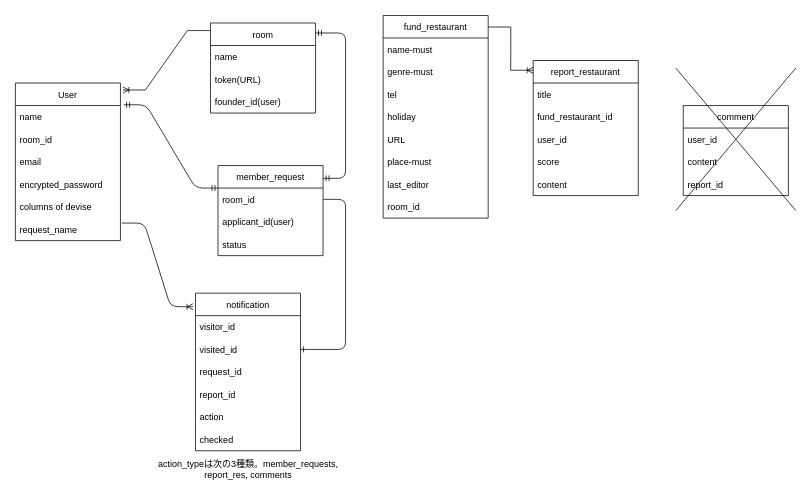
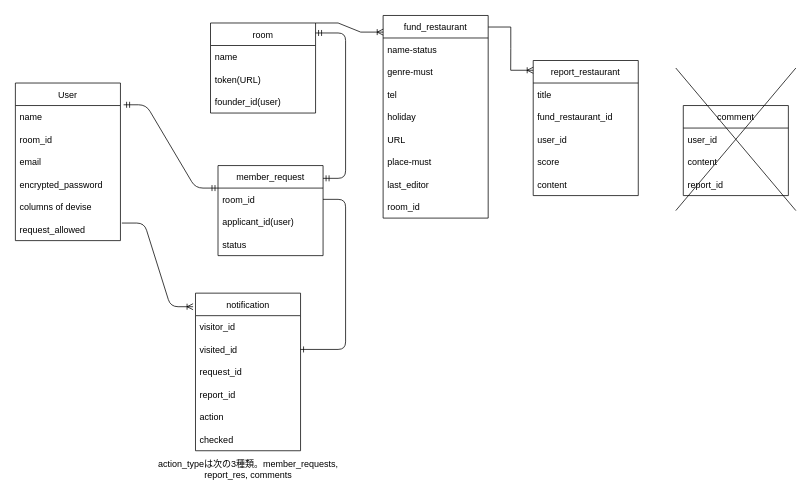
+ <mxCell id="50" value="" style="edgeStyle=entityRelationEdgeStyle;fontSize=12;html=1;endArrow=ERoneToMany;rounded=0;entryX=0.001;entryY=0.082;entryDx=0;entryDy=0;entryPerimeter=0;exitX=1;exitY=0;exitDx=0;exitDy=0;" parent="1" source="2" target="13" edge="1"><mxGeometry width="100" height="100" relative="1" as="geometry"><mxPoint x="580" y="-53" as="sourcePoint" /><mxPoint x="480" y="30" as="targetPoint" /></mxGeometry></mxCell>
- <mxCell id="14" value="name-must" style="text;strokeColor=none;fillColor=none;align=left;verticalAlign=middle;spacingLeft=4;spacingRight=4;overflow=hidden;points=[[0,0.5],[1,0.5]];portConstraint=eastwest;rotatable=0;" parent="13" vertex="1"><mxGeometry y="30" width="140" height="30" as="geometry" /></mxCell>
+ <mxCell id="14" value="name-status" style="text;strokeColor=none;fillColor=none;align=left;verticalAlign=middle;spacingLeft=4;spacingRight=4;overflow=hidden;points=[[0,0.5],[1,0.5]];portConstraint=eastwest;rotatable=0;" parent="13" vertex="1"><mxGeometry y="30" width="140" height="30" as="geometry" /></mxCell>
- <mxCell id="29" value="" style="edgeStyle=entityRelationEdgeStyle;fontSize=12;html=1;endArrow=ERoneToMany;rounded=0;entryX=1.023;entryY=0.044;entryDx=0;entryDy=0;entryPerimeter=0;exitX=-0.006;exitY=0.084;exitDx=0;exitDy=0;exitPerimeter=0;" parent="1" source="2" target="6" edge="1"><mxGeometry width="100" height="100" relative="1" as="geometry"><mxPoint x="270" y="60" as="sourcePoint" /><mxPoint x="150" y="30" as="targetPoint" /></mxGeometry></mxCell>
- <mxCell id="12" value="request_name" style="text;strokeColor=none;fillColor=none;align=left;verticalAlign=middle;spacingLeft=4;spacingRight=4;overflow=hidden;points=[[0,0.5],[1,0.5]];portConstraint=eastwest;rotatable=0;" parent="6" vertex="1"><mxGeometry y="180" width="140" height="30" as="geometry" /></mxCell>
+ <mxCell id="12" value="request_allowed" style="text;strokeColor=none;fillColor=none;align=left;verticalAlign=middle;spacingLeft=4;spacingRight=4;overflow=hidden;points=[[0,0.5],[1,0.5]];portConstraint=eastwest;rotatable=0;" parent="6" vertex="1"><mxGeometry y="180" width="140" height="30" as="geometry" /></mxCell>
